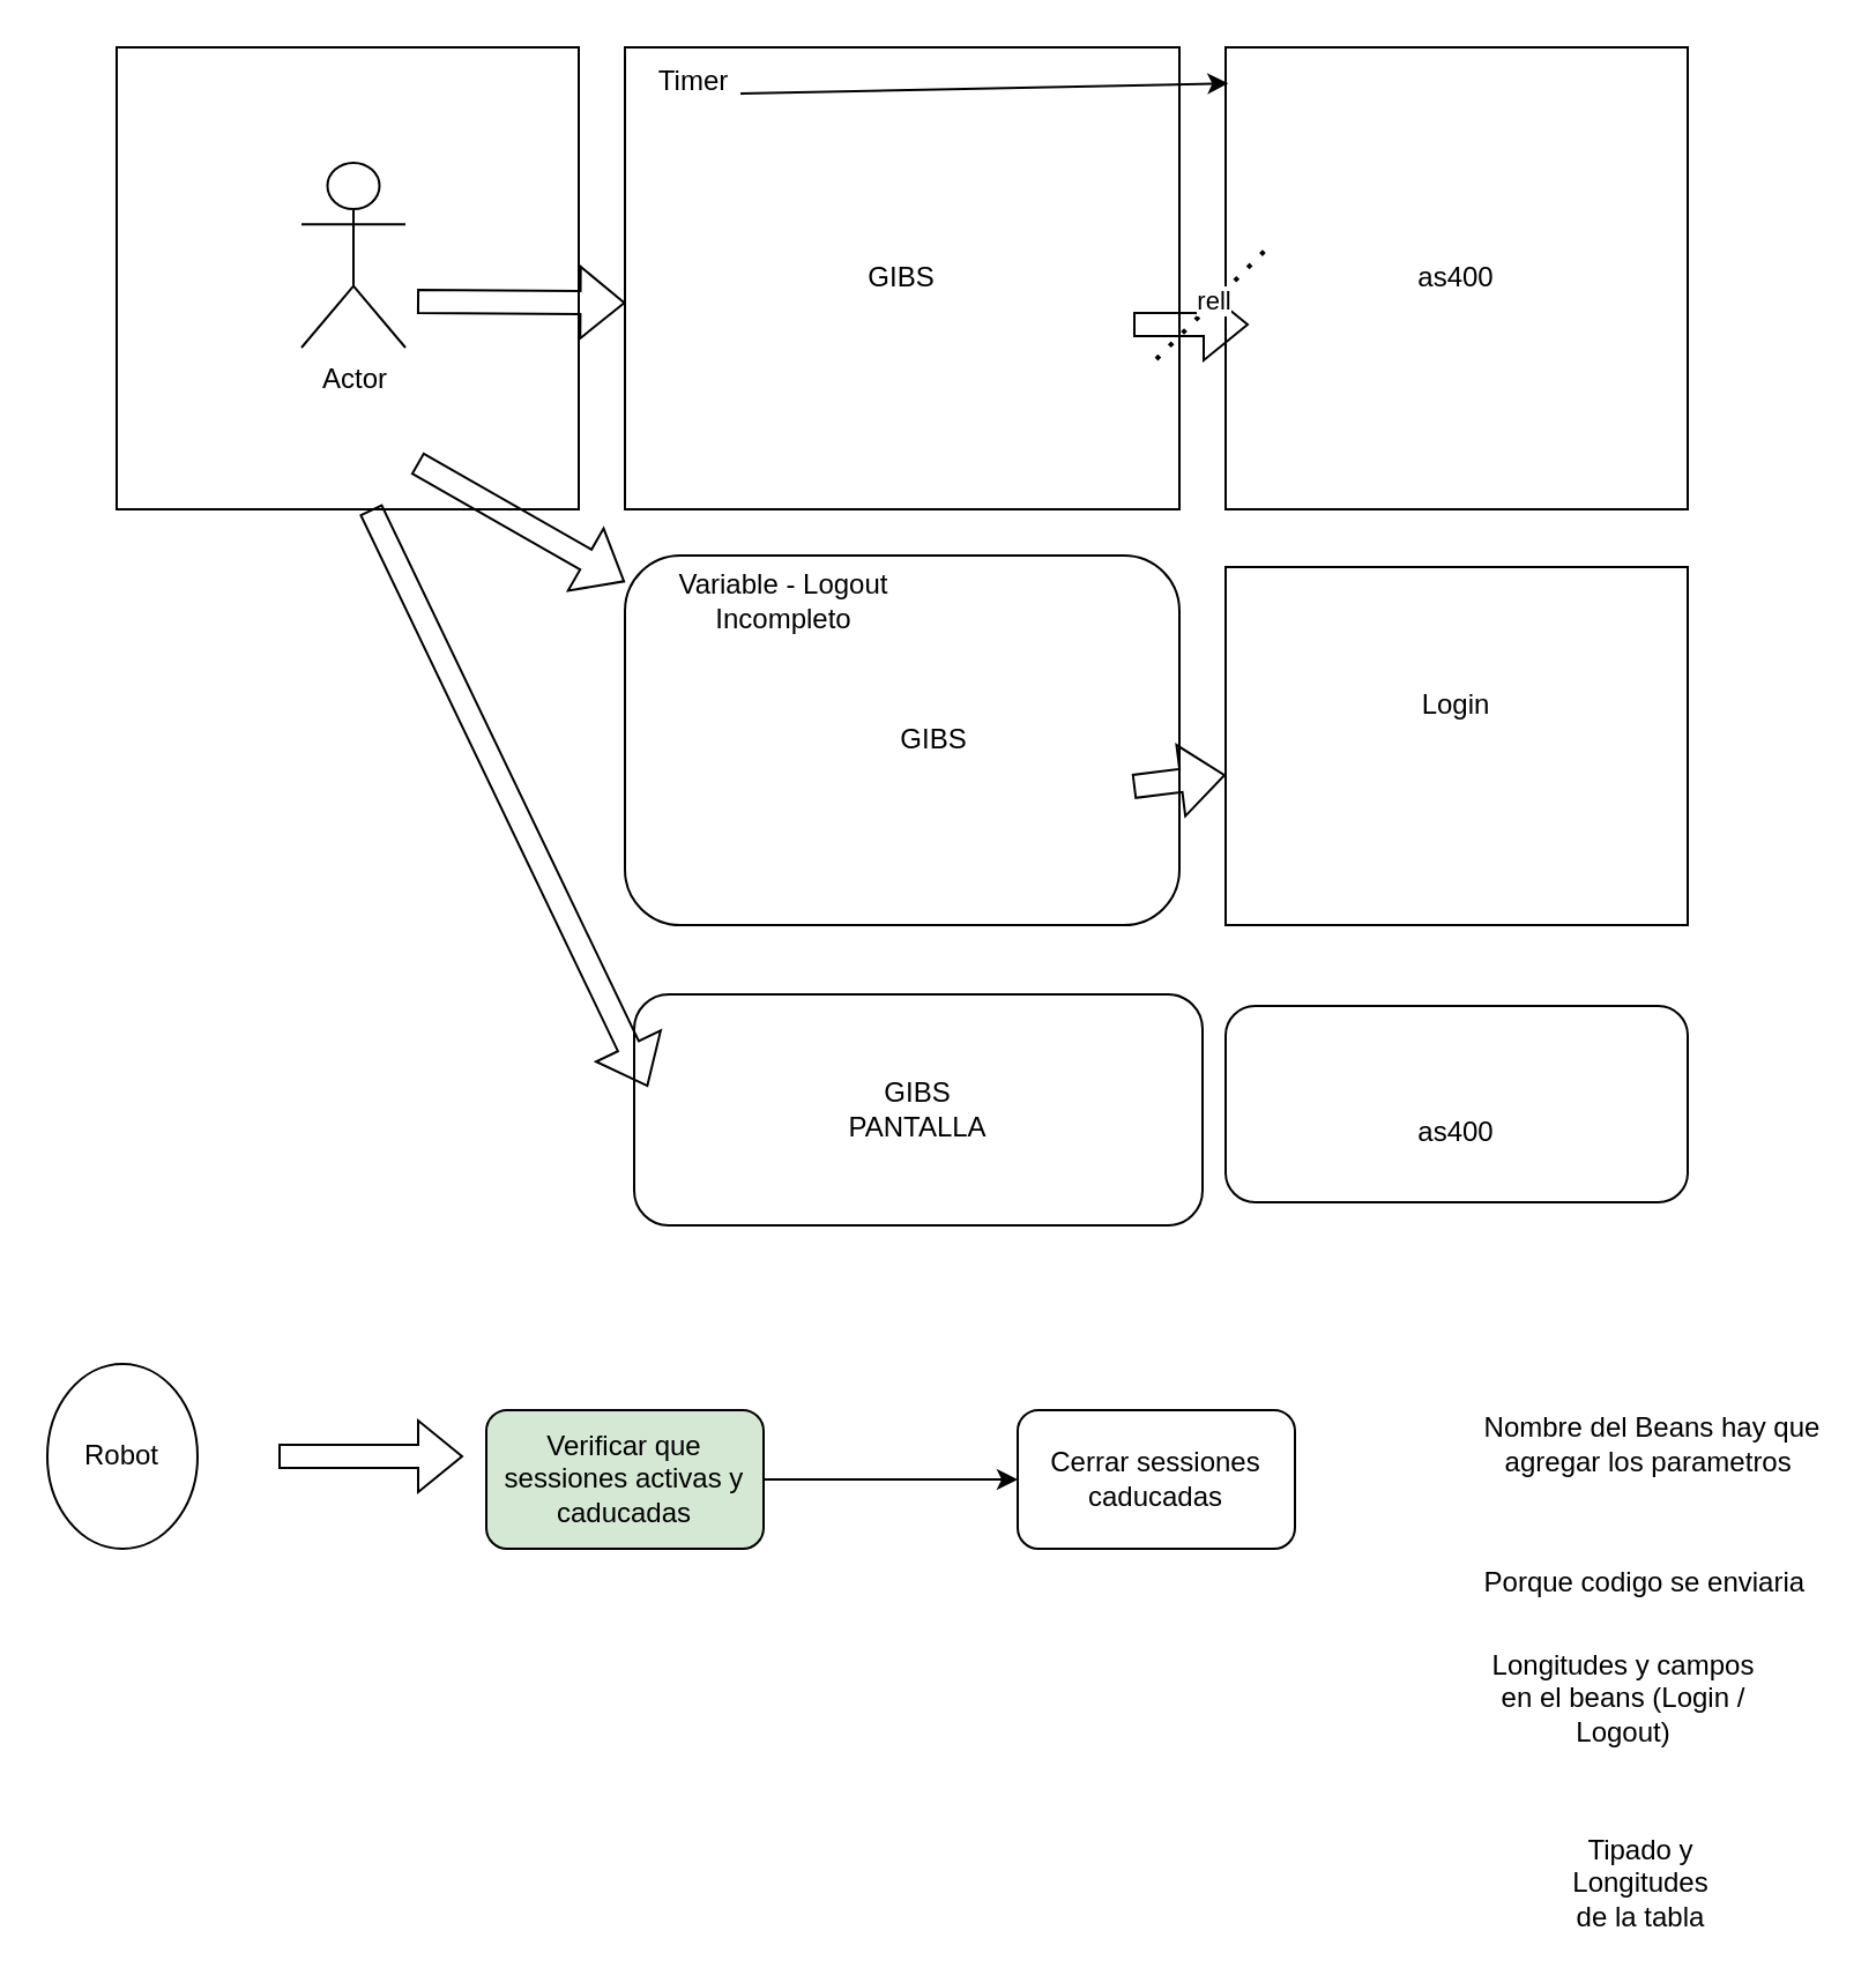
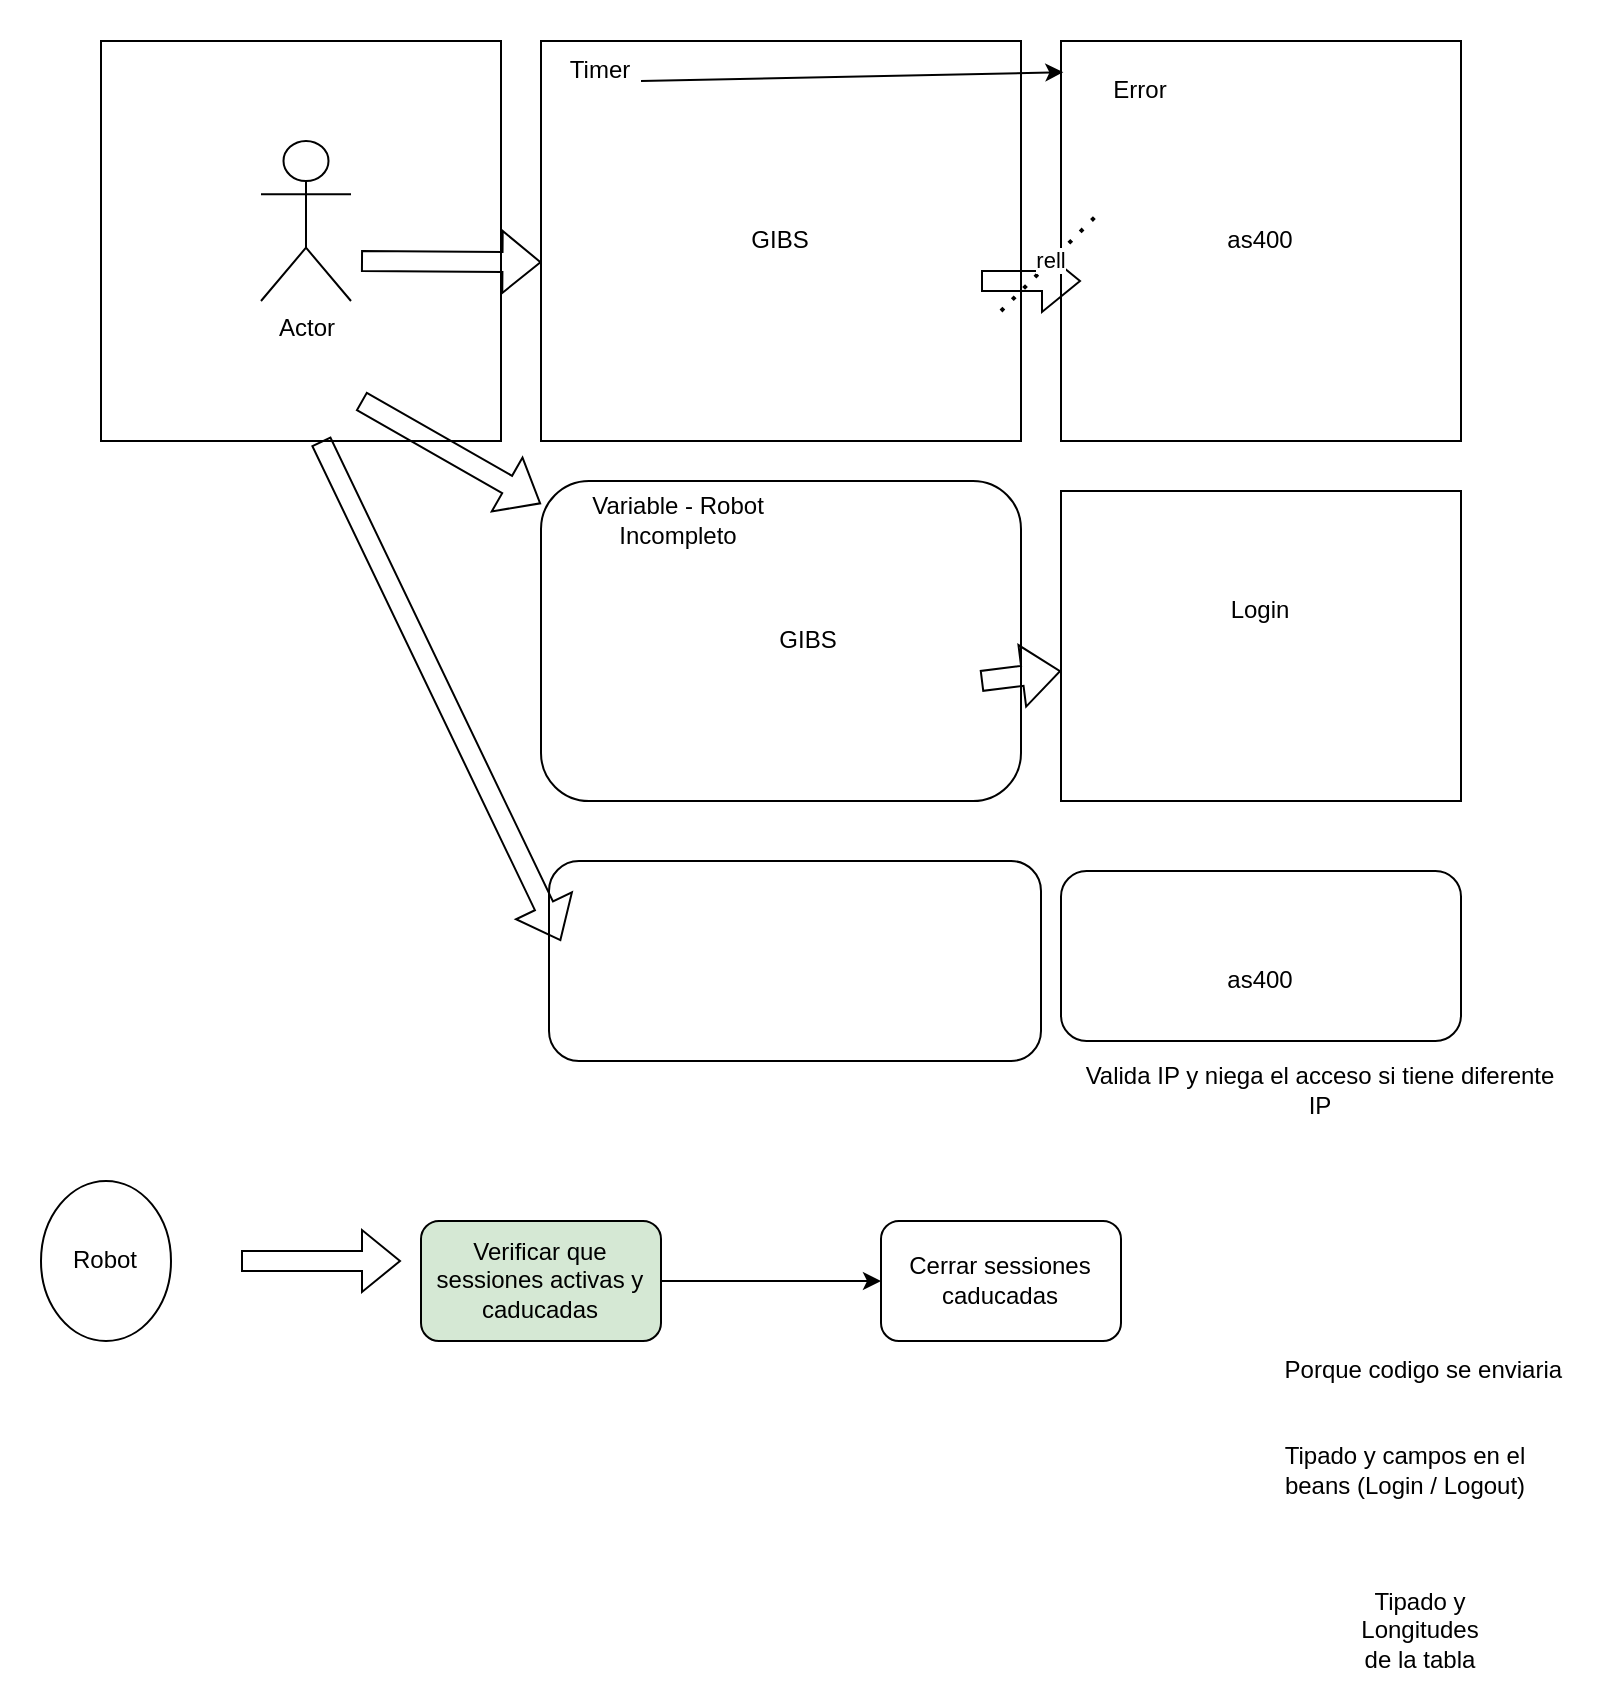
+ <mxCell id="13" value="Error" style="text;html=1;align=center;verticalAlign=middle;whiteSpace=wrap;rounded=0;" vertex="1" parent="1"><mxGeometry x="540" y="30" width="60" height="30" as="geometry" /></mxCell>
- <mxCell id="18" value="Variable - Logout Incompleto" style="text;html=1;align=center;verticalAlign=middle;whiteSpace=wrap;rounded=0;" vertex="1" parent="1"><mxGeometry x="274" y="245" width="130" height="30" as="geometry" /></mxCell>
+ <mxCell id="18" value="Variable - Robot Incompleto" style="text;html=1;align=center;verticalAlign=middle;whiteSpace=wrap;rounded=0;" vertex="1" parent="1"><mxGeometry x="274" y="245" width="130" height="30" as="geometry" /></mxCell>
- <mxCell id="22" value="GIBS PANTALLA" style="text;html=1;align=center;verticalAlign=middle;whiteSpace=wrap;rounded=0;" vertex="1" parent="1"><mxGeometry x="367" y="465" width="60" height="30" as="geometry" /></mxCell>
+ <mxCell id="24" value="Valida IP y niega el acceso si tiene diferente IP" style="text;html=1;align=center;verticalAlign=middle;whiteSpace=wrap;rounded=0;" vertex="1" parent="1"><mxGeometry x="540" y="530" width="240" height="30" as="geometry" /></mxCell>
- <mxCell id="32" value="Nombre del Beans hay que agregar los parametros&amp;nbsp;" style="text;html=1;align=center;verticalAlign=middle;whiteSpace=wrap;rounded=0;" vertex="1" parent="1"><mxGeometry x="640" y="610" width="150" height="30" as="geometry" /></mxCell>
- <mxCell id="34" value="Longitudes y campos en el beans (Login / Logout)" style="text;html=1;align=center;verticalAlign=middle;whiteSpace=wrap;rounded=0;" vertex="1" parent="1"><mxGeometry x="640" y="720" width="125" height="30" as="geometry" /></mxCell>
+ <mxCell id="34" value="Tipado y campos en el beans (Login / Logout)" style="text;html=1;align=center;verticalAlign=middle;whiteSpace=wrap;rounded=0;" vertex="1" parent="1"><mxGeometry x="640" y="720" width="125" height="30" as="geometry" /></mxCell>
